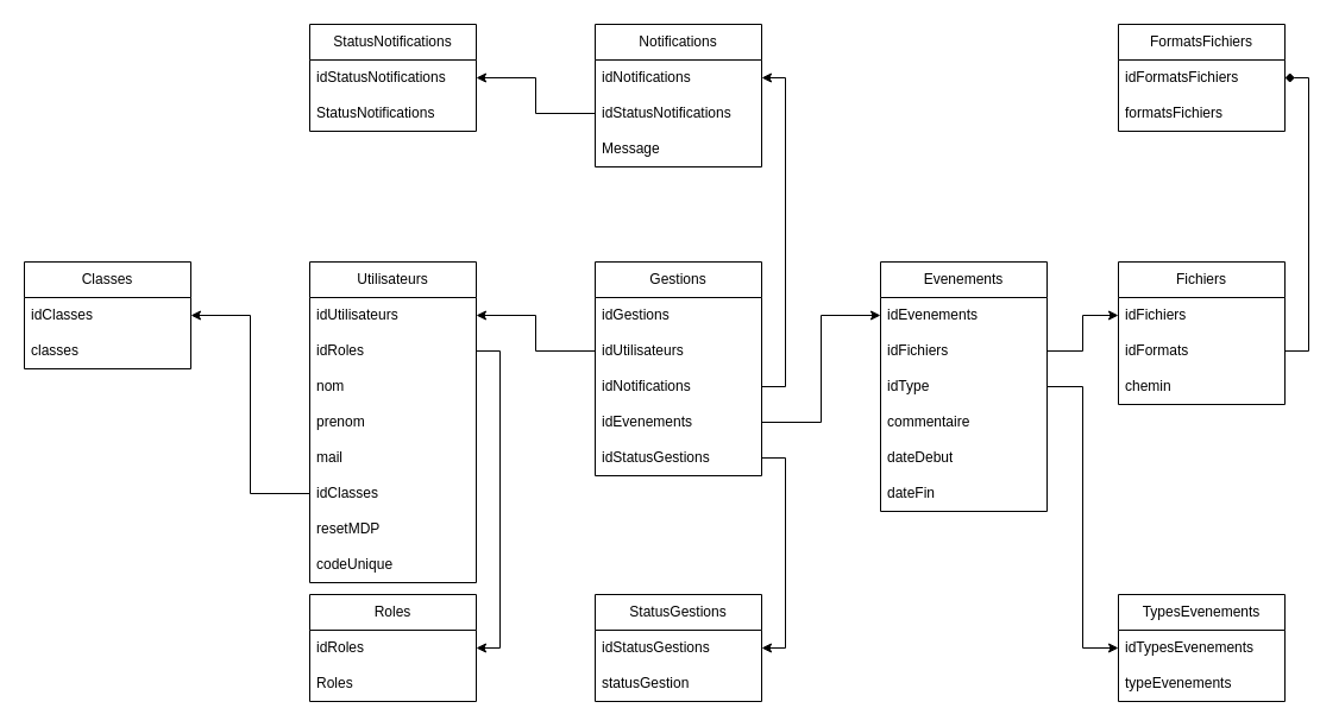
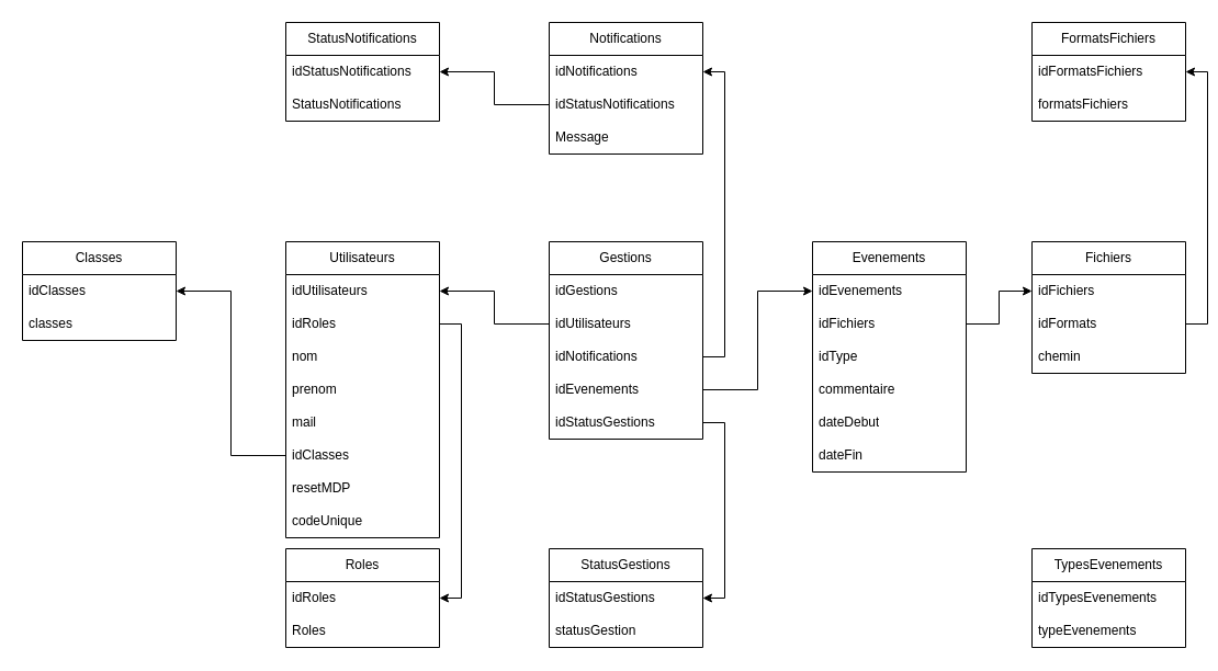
- <mxCell id="53" style="edgeStyle=orthogonalEdgeStyle;rounded=0;orthogonalLoop=1;jettySize=auto;html=1;exitX=1;exitY=0.5;exitDx=0;exitDy=0;entryX=1;entryY=0.5;entryDx=0;entryDy=0;endArrow=diamond;" parent="1" source="17" target="13" edge="1"><mxGeometry relative="1" as="geometry" /></mxCell>
+ <mxCell id="53" style="edgeStyle=orthogonalEdgeStyle;rounded=0;orthogonalLoop=1;jettySize=auto;html=1;exitX=1;exitY=0.5;exitDx=0;exitDy=0;entryX=1;entryY=0.5;entryDx=0;entryDy=0;" parent="1" source="17" target="13" edge="1"><mxGeometry relative="1" as="geometry" /></mxCell>
- <mxCell id="52" style="edgeStyle=orthogonalEdgeStyle;rounded=0;orthogonalLoop=1;jettySize=auto;html=1;exitX=1;exitY=0.5;exitDx=0;exitDy=0;entryX=0;entryY=0.5;entryDx=0;entryDy=0;" parent="1" source="8" target="20" edge="1"><mxGeometry relative="1" as="geometry" /></mxCell>
